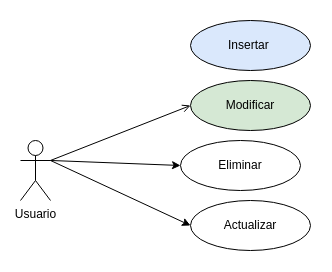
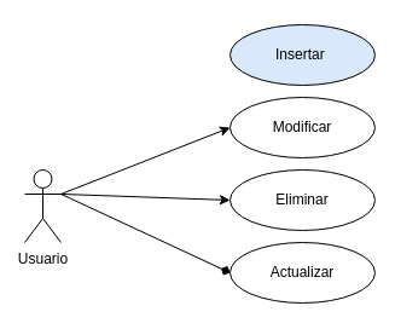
- <mxCell id="9" value="Modificar" style="ellipse;whiteSpace=wrap;html=1;fillColor=#d5e8d4;" vertex="1" parent="1"><mxGeometry x="190" y="80" width="120" height="50" as="geometry" /></mxCell>
+ <mxCell id="9" value="Modificar" style="ellipse;whiteSpace=wrap;html=1;" vertex="1" parent="1"><mxGeometry x="190" y="80" width="120" height="50" as="geometry" /></mxCell>
- <mxCell id="8" value="" style="endArrow=open;html=1;rounded=0;exitX=1;exitY=0.333;exitDx=0;exitDy=0;exitPerimeter=0;entryX=0;entryY=0.5;entryDx=0;entryDy=0;" edge="1" parent="1" target="9" source="2"><mxGeometry width="50" height="50" relative="1" as="geometry"><mxPoint x="60" y="180" as="sourcePoint" /><mxPoint x="150" y="80" as="targetPoint" /></mxGeometry></mxCell>
+ <mxCell id="8" value="" style="endArrow=classic;html=1;rounded=0;exitX=1;exitY=0.333;exitDx=0;exitDy=0;exitPerimeter=0;entryX=0;entryY=0.5;entryDx=0;entryDy=0;" edge="1" parent="1" target="9" source="2"><mxGeometry width="50" height="50" relative="1" as="geometry"><mxPoint x="60" y="180" as="sourcePoint" /><mxPoint x="150" y="80" as="targetPoint" /></mxGeometry></mxCell>
- <mxCell id="5" value="Eliminar" style="ellipse;whiteSpace=wrap;html=1;" vertex="1" parent="1"><mxGeometry x="180" y="140" width="120" height="50" as="geometry" /></mxCell>
+ <mxCell id="5" value="Eliminar" style="ellipse;whiteSpace=wrap;html=1;" vertex="1" parent="1"><mxGeometry x="190" y="140" width="120" height="50" as="geometry" /></mxCell>
- <mxCell id="6" value="" style="endArrow=classic;html=1;rounded=0;exitX=1;exitY=0.333;exitDx=0;exitDy=0;exitPerimeter=0;entryX=0;entryY=0.5;entryDx=0;entryDy=0;" edge="1" parent="1" target="7" source="2"><mxGeometry width="50" height="50" relative="1" as="geometry"><mxPoint x="80" y="260" as="sourcePoint" /><mxPoint x="170" y="160" as="targetPoint" /></mxGeometry></mxCell>
+ <mxCell id="6" value="" style="endArrow=diamond;html=1;rounded=0;exitX=1;exitY=0.333;exitDx=0;exitDy=0;exitPerimeter=0;entryX=0;entryY=0.5;entryDx=0;entryDy=0;" edge="1" parent="1" target="7" source="2"><mxGeometry width="50" height="50" relative="1" as="geometry"><mxPoint x="80" y="260" as="sourcePoint" /><mxPoint x="170" y="160" as="targetPoint" /></mxGeometry></mxCell>
